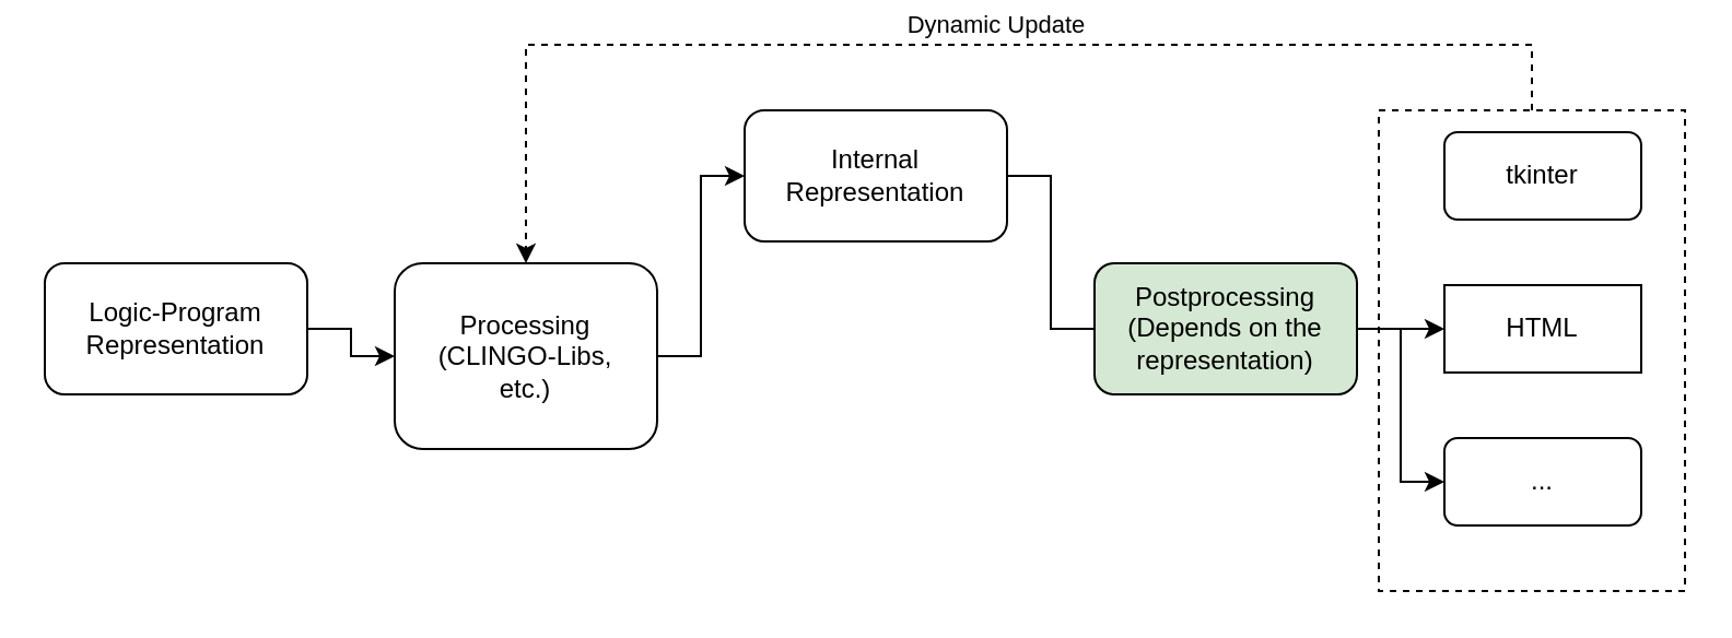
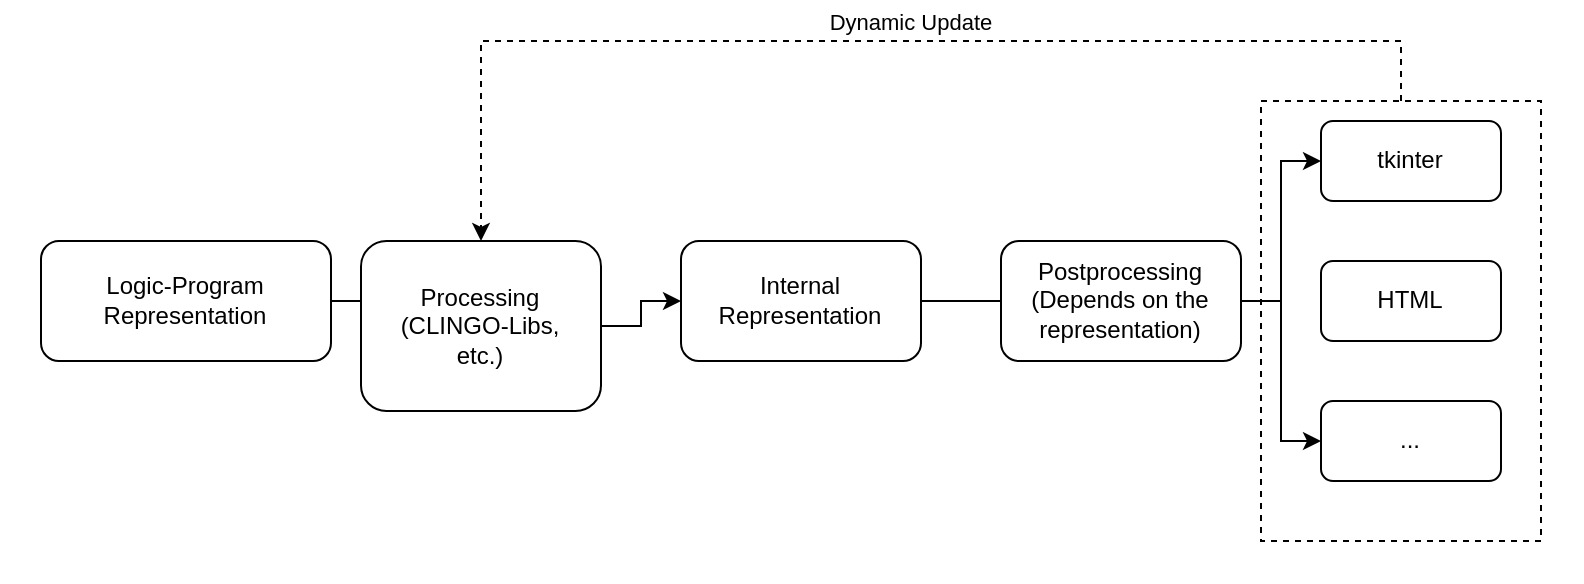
- <mxCell id="16" value="Internal&lt;br&gt;Representation" style="rounded=1;whiteSpace=wrap;html=1;" parent="1" vertex="1"><mxGeometry x="340" y="50" width="120" height="60" as="geometry" /></mxCell>
+ <mxCell id="16" value="Internal&lt;br&gt;Representation" style="rounded=1;whiteSpace=wrap;html=1;" parent="1" vertex="1"><mxGeometry x="340" y="120" width="120" height="60" as="geometry" /></mxCell>
- <mxCell id="4" value="Logic-Program&lt;br&gt;Representation" style="rounded=1;whiteSpace=wrap;html=1;" parent="1" vertex="1"><mxGeometry x="20" y="120" width="120" height="60" as="geometry" /></mxCell>
+ <mxCell id="4" value="Logic-Program&lt;br&gt;Representation" style="rounded=1;whiteSpace=wrap;html=1;" parent="1" vertex="1"><mxGeometry x="20" y="120" width="145" height="60" as="geometry" /></mxCell>
- <mxCell id="6" value="Postprocessing&lt;br&gt;(Depends on the representation)" style="rounded=1;whiteSpace=wrap;html=1;fillColor=#d5e8d4;" parent="1" vertex="1"><mxGeometry x="500" y="120" width="120" height="60" as="geometry" /></mxCell>
+ <mxCell id="6" value="Postprocessing&lt;br&gt;(Depends on the representation)" style="rounded=1;whiteSpace=wrap;html=1;" parent="1" vertex="1"><mxGeometry x="500" y="120" width="120" height="60" as="geometry" /></mxCell>
- <mxCell id="5" style="edgeStyle=orthogonalEdgeStyle;rounded=0;orthogonalLoop=1;jettySize=auto;html=1;" parent="1" source="6" target="8" edge="1"><mxGeometry relative="1" as="geometry" /></mxCell>
+ <mxCell id="5" style="edgeStyle=orthogonalEdgeStyle;rounded=0;orthogonalLoop=1;jettySize=auto;html=1;entryX=0;entryY=0.5;entryDx=0;entryDy=0;" parent="1" source="6" target="7" edge="1"><mxGeometry relative="1" as="geometry" /></mxCell>
- <mxCell id="8" value="HTML" style="whiteSpace=wrap;html=1;rounded=0;" parent="1" vertex="1"><mxGeometry x="660" y="130" width="90" height="40" as="geometry" /></mxCell>
+ <mxCell id="8" value="HTML" style="rounded=1;whiteSpace=wrap;html=1;" parent="1" vertex="1"><mxGeometry x="660" y="130" width="90" height="40" as="geometry" /></mxCell>
